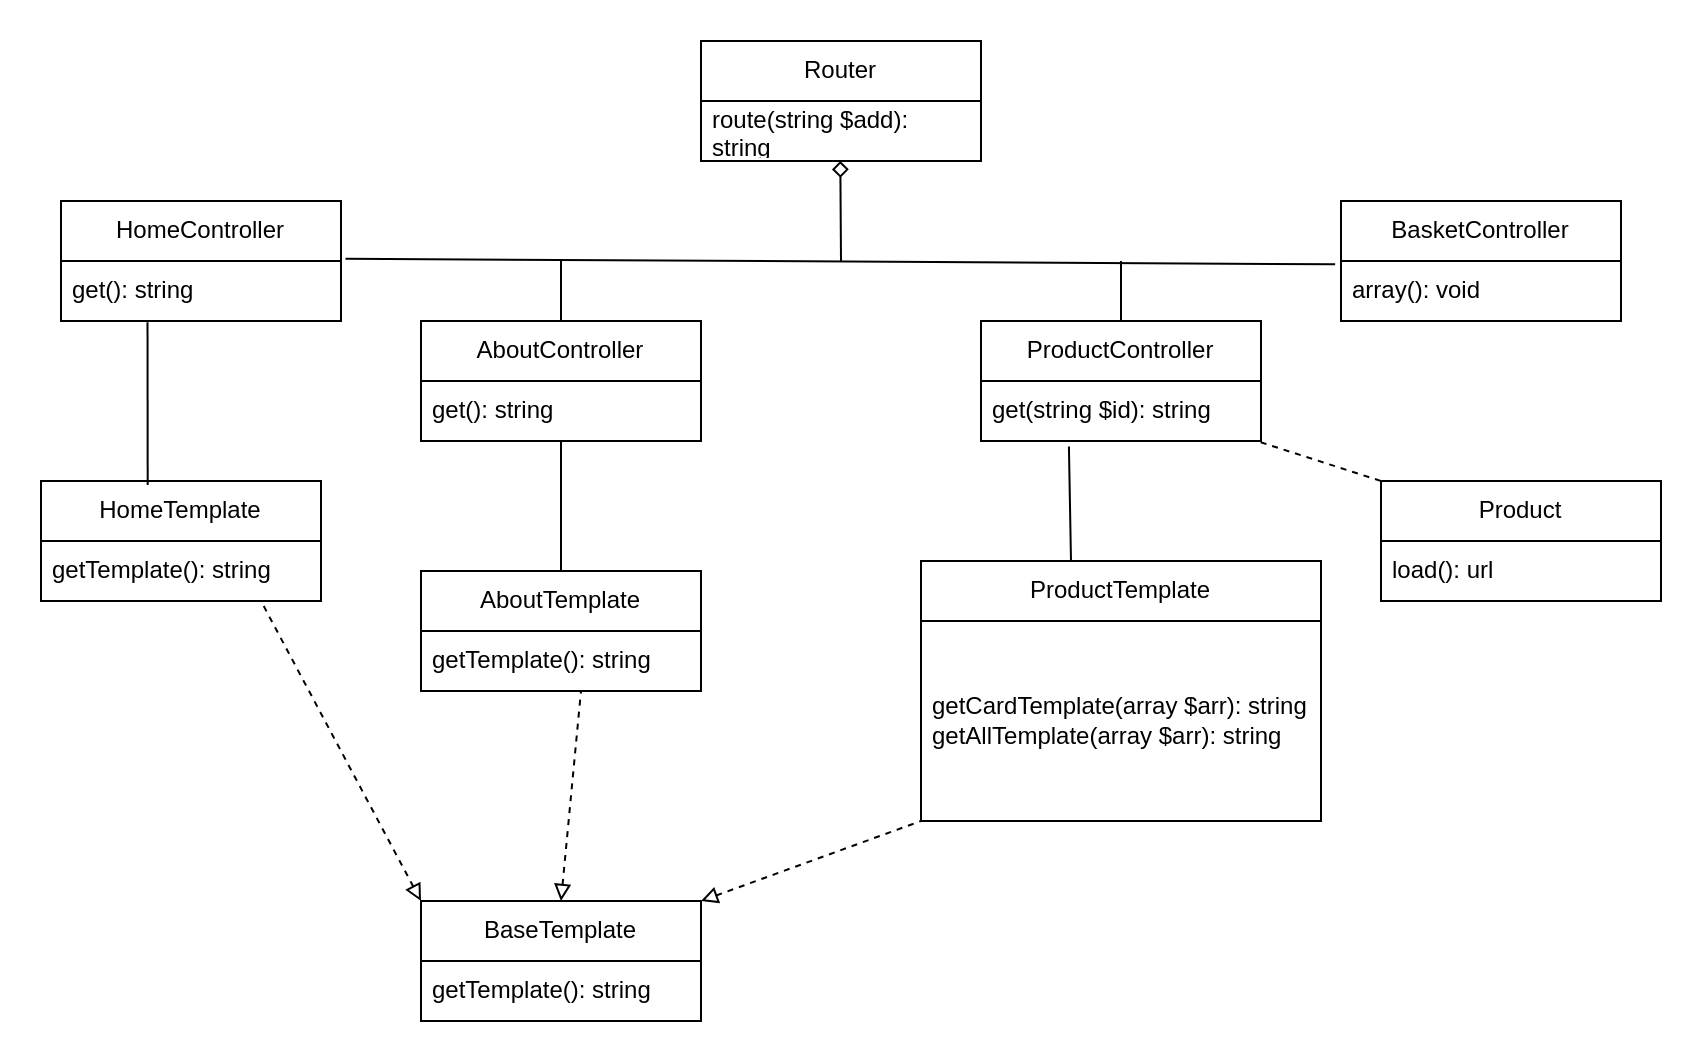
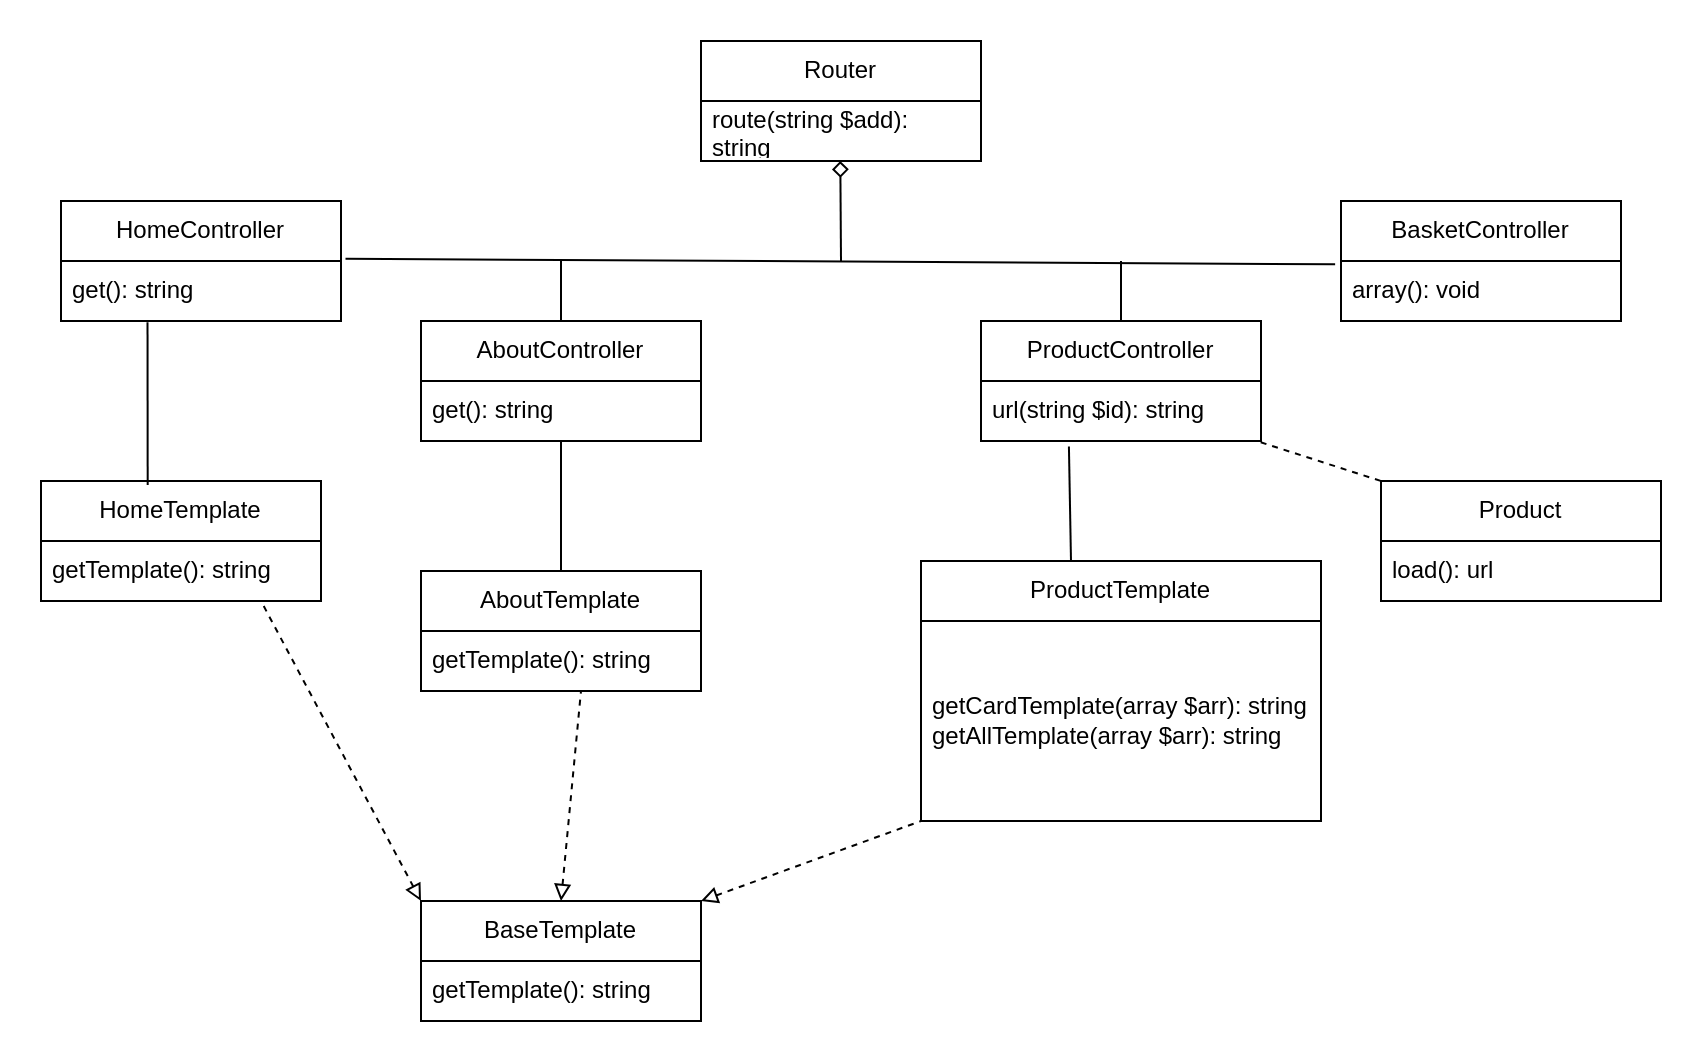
- <mxCell id="9" value="get(string $id): string" style="text;strokeColor=none;fillColor=none;align=left;verticalAlign=middle;spacingLeft=4;spacingRight=4;overflow=hidden;points=[[0,0.5],[1,0.5]];portConstraint=eastwest;rotatable=0;whiteSpace=wrap;html=1;" vertex="1" parent="8"><mxGeometry y="30" width="140" height="30" as="geometry" /></mxCell>
+ <mxCell id="9" value="url(string $id): string" style="text;strokeColor=none;fillColor=none;align=left;verticalAlign=middle;spacingLeft=4;spacingRight=4;overflow=hidden;points=[[0,0.5],[1,0.5]];portConstraint=eastwest;rotatable=0;whiteSpace=wrap;html=1;" vertex="1" parent="8"><mxGeometry y="30" width="140" height="30" as="geometry" /></mxCell>
